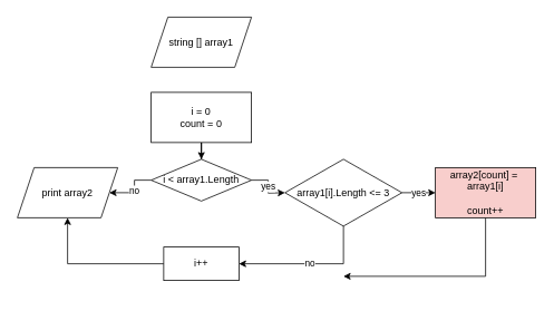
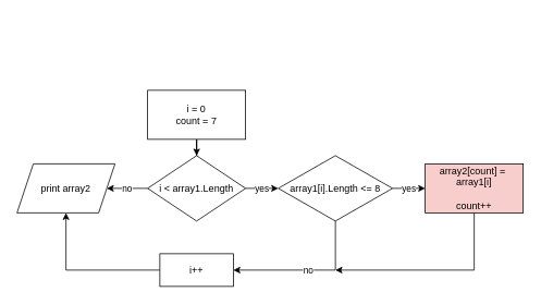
- <mxCell id="2" value="&lt;div style=&quot;text-align: start;&quot;&gt;&lt;span style=&quot;background-color: initial;&quot;&gt;string [] array1&lt;/span&gt;&lt;/div&gt;" style="shape=parallelogram;perimeter=parallelogramPerimeter;whiteSpace=wrap;html=1;fixedSize=1;" vertex="1" parent="1"><mxGeometry x="180" y="20" width="120" height="60" as="geometry" /></mxCell>
- <mxCell id="7" value="i = 0&lt;br&gt;count = 0" style="rounded=0;whiteSpace=wrap;html=1;" vertex="1" parent="1"><mxGeometry x="180" y="110" width="120" height="60" as="geometry" /></mxCell>
+ <mxCell id="7" value="i = 0&lt;br&gt;count = 7" style="rounded=0;whiteSpace=wrap;html=1;" vertex="1" parent="1"><mxGeometry x="180" y="110" width="120" height="60" as="geometry" /></mxCell>
- <mxCell id="5" value="i &amp;lt; array1.Length&lt;br&gt;" style="rhombus;whiteSpace=wrap;html=1;" vertex="1" parent="1"><mxGeometry x="180" y="190" width="120" height="50" as="geometry" /></mxCell>
+ <mxCell id="5" value="i &amp;lt; array1.Length&lt;br&gt;" style="rhombus;whiteSpace=wrap;html=1;" vertex="1" parent="1"><mxGeometry x="180" y="190" width="120" height="80" as="geometry" /></mxCell>
- <mxCell id="10" value="array1[i].Length &amp;lt;= 3" style="rhombus;whiteSpace=wrap;html=1;" vertex="1" parent="1"><mxGeometry x="340" y="190" width="140" height="80" as="geometry" /></mxCell>
+ <mxCell id="10" value="array1[i].Length &amp;lt;= 8" style="rhombus;whiteSpace=wrap;html=1;" vertex="1" parent="1"><mxGeometry x="340" y="190" width="140" height="80" as="geometry" /></mxCell>
- <mxCell id="15" value="i++" style="rounded=0;whiteSpace=wrap;html=1;" vertex="1" parent="1"><mxGeometry x="195" y="295" width="90" height="40" as="geometry" /></mxCell>
+ <mxCell id="15" value="i++" style="rounded=0;whiteSpace=wrap;html=1;" vertex="1" parent="1"><mxGeometry x="195" y="310" width="90" height="40" as="geometry" /></mxCell>
